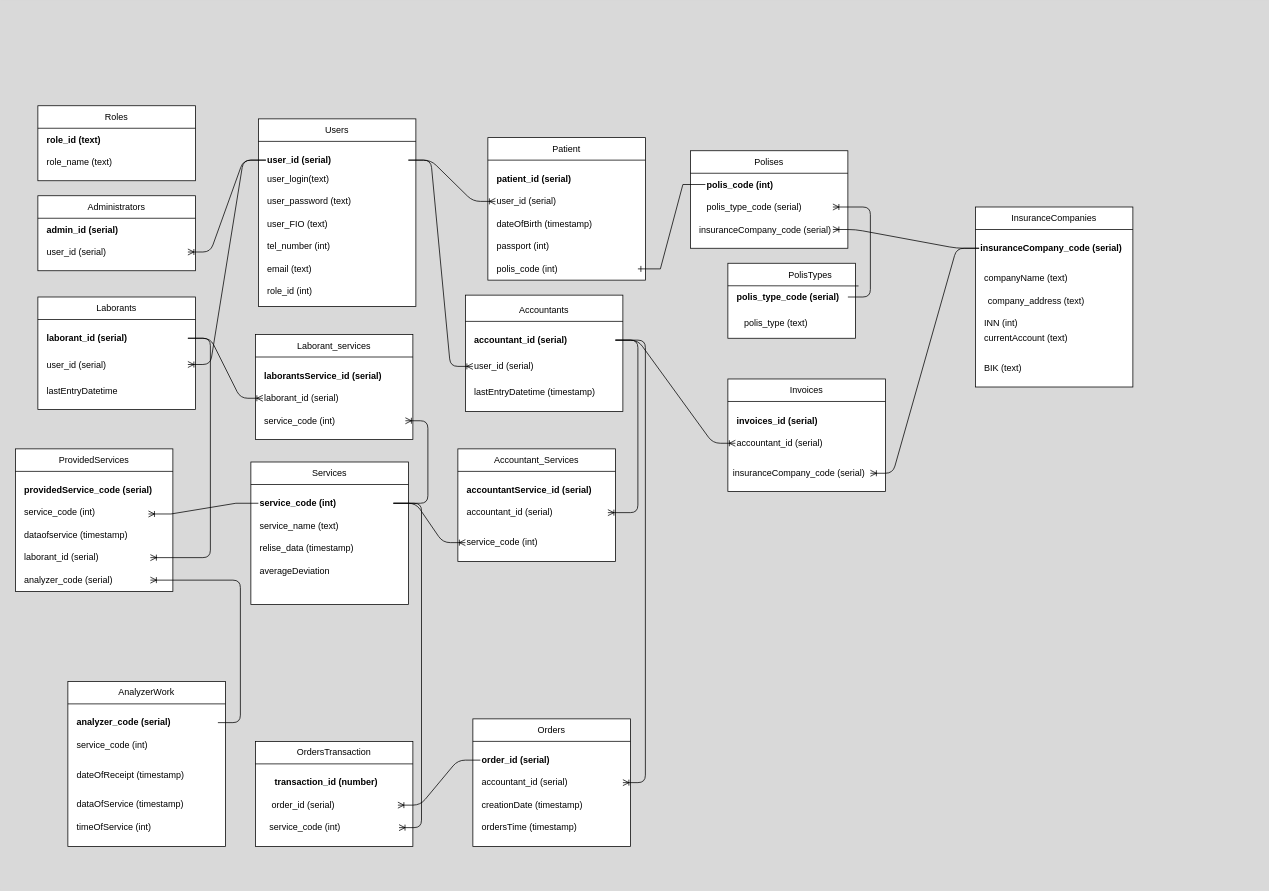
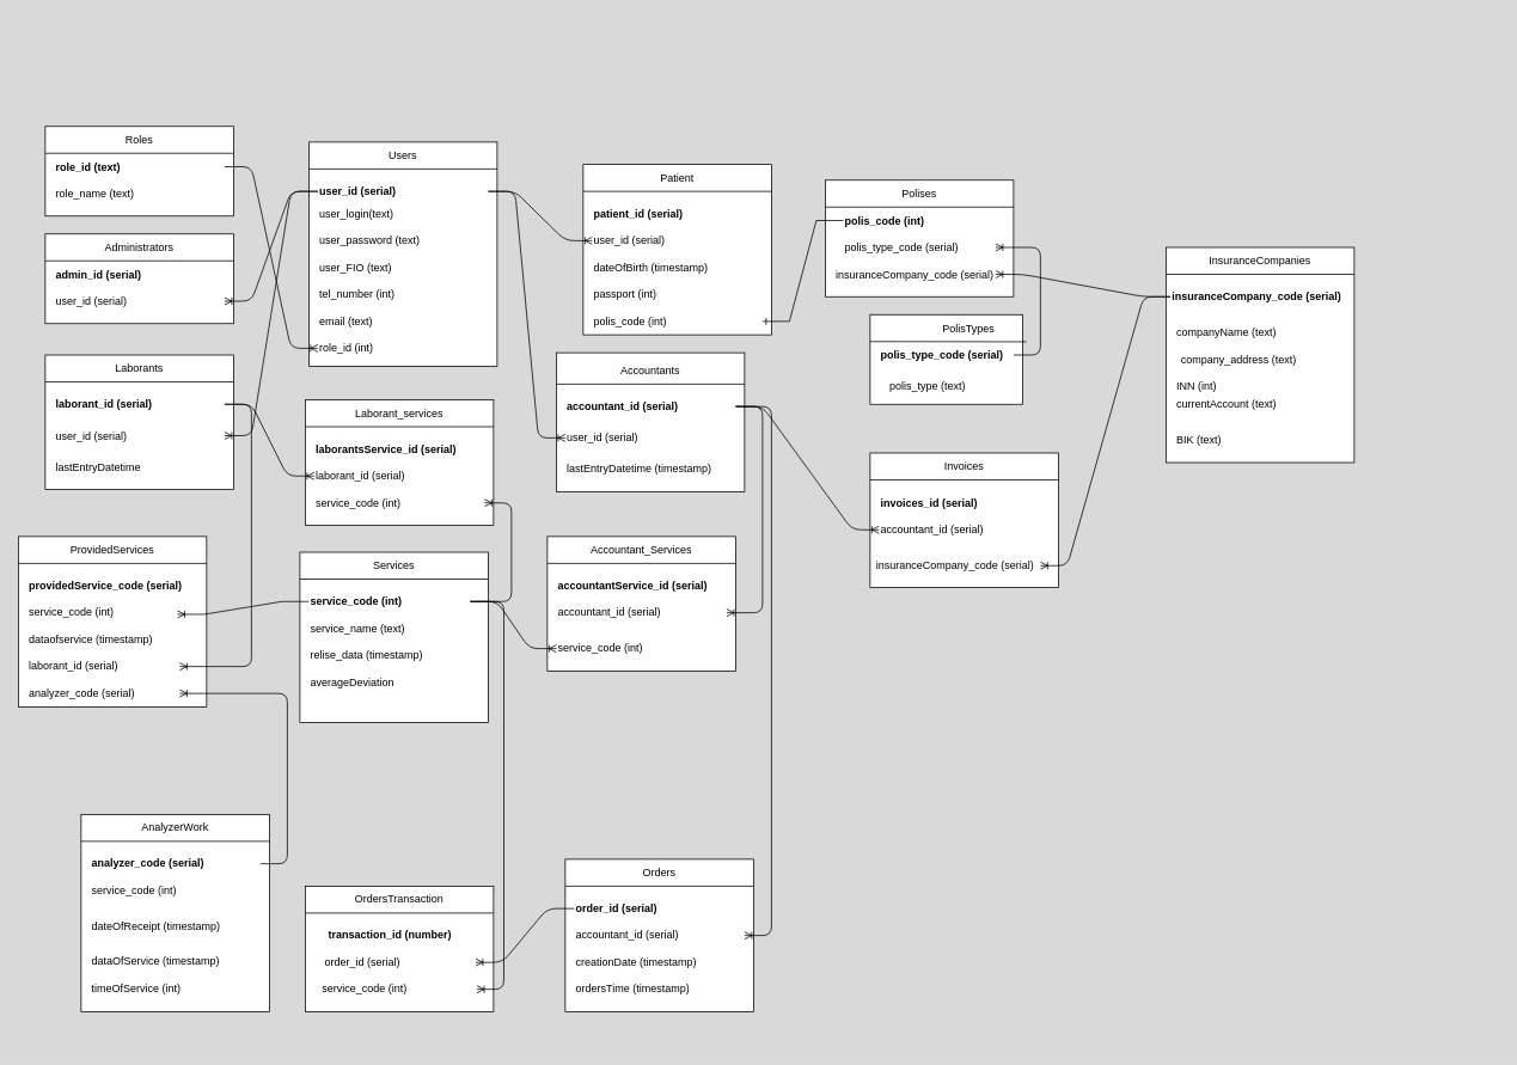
+ <mxCell id="136" value="" style="edgeStyle=entityRelationEdgeStyle;fontSize=12;html=1;endArrow=ERoneToMany;rounded=1;curved=0;labelBackgroundColor=none;fontColor=default;" parent="1" source="132" target="10" edge="1"><mxGeometry width="100" height="100" relative="1" as="geometry"><mxPoint x="400" y="353" as="sourcePoint" /><mxPoint x="300" y="593" as="targetPoint" /></mxGeometry></mxCell>
